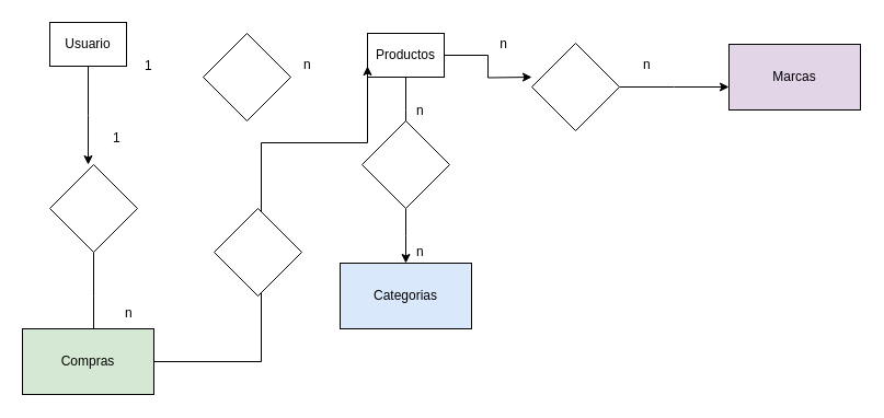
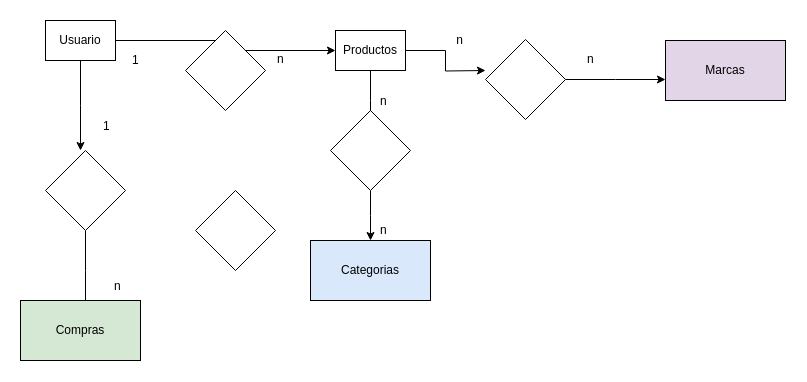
+ <mxCell id="2" value="" style="edgeStyle=orthogonalEdgeStyle;rounded=0;orthogonalLoop=1;jettySize=auto;html=1;" edge="1" parent="1" source="4" target="8"><mxGeometry relative="1" as="geometry" /></mxCell>
- <mxCell id="15" style="edgeStyle=orthogonalEdgeStyle;rounded=0;orthogonalLoop=1;jettySize=auto;html=1;entryX=0;entryY=0.75;entryDx=0;entryDy=0;" edge="1" parent="1" source="16" target="8"><mxGeometry relative="1" as="geometry"><Array as="points"><mxPoint x="238" y="330" /><mxPoint x="238" y="130" /><mxPoint x="335" y="130" /></Array></mxGeometry></mxCell>
